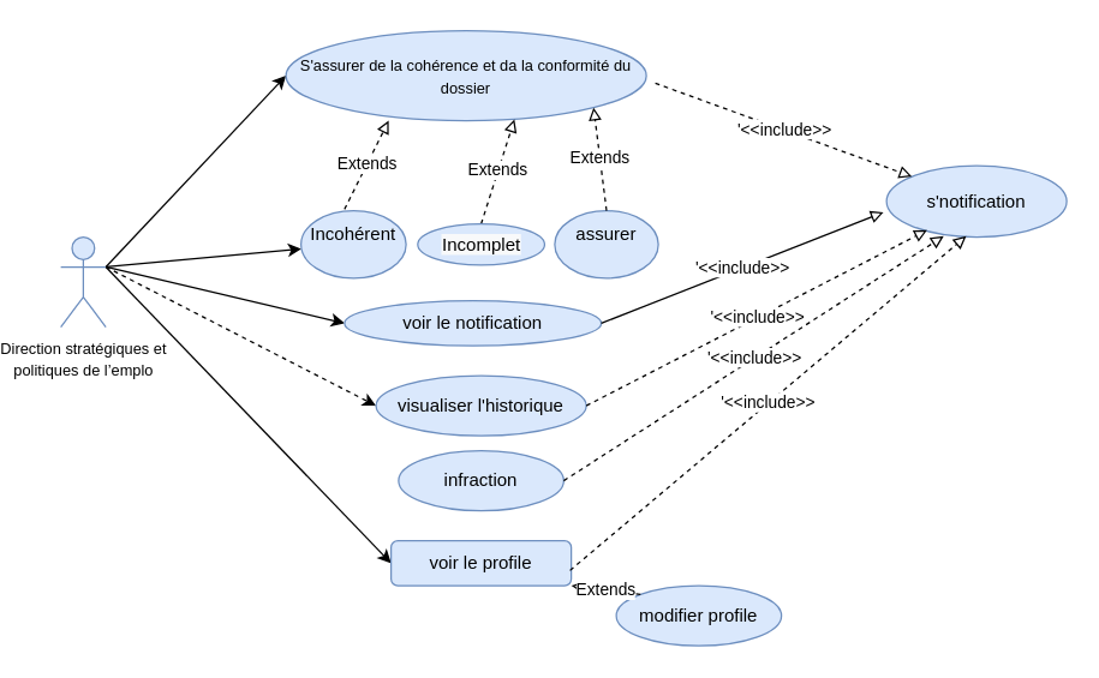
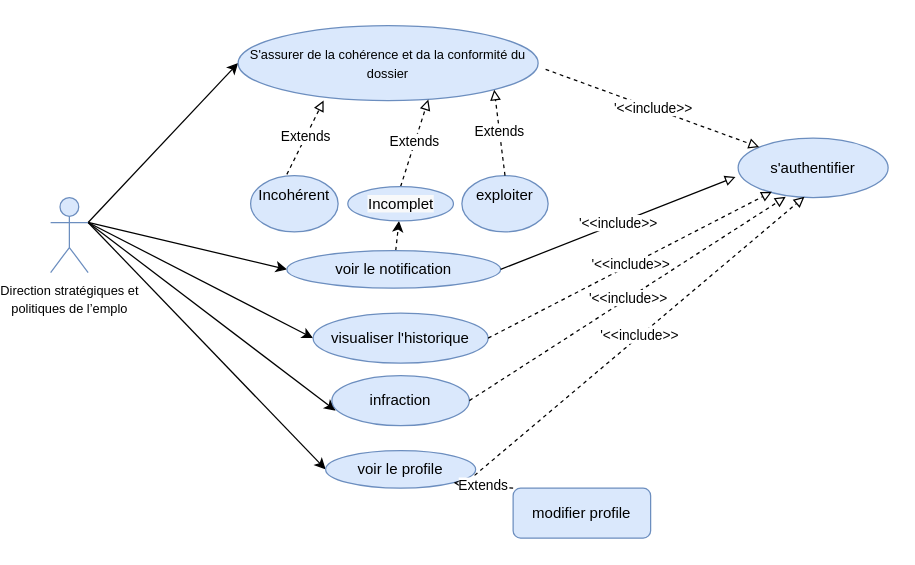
- <mxCell id="14" value="s'notification" style="ellipse;whiteSpace=wrap;html=1;fillColor=#dae8fc;strokeColor=#6c8ebf;" vertex="1" parent="1"><mxGeometry x="570" y="110" width="120" height="47.5" as="geometry" /></mxCell>
+ <mxCell id="14" value="s'authentifier" style="ellipse;whiteSpace=wrap;html=1;fillColor=#dae8fc;strokeColor=#6c8ebf;" vertex="1" parent="1"><mxGeometry x="570" y="110" width="120" height="47.5" as="geometry" /></mxCell>
- <mxCell id="10" value="&#10;assurer&#10;&#10;" style="ellipse;whiteSpace=wrap;html=1;fillColor=#dae8fc;strokeColor=#6c8ebf;" vertex="1" parent="1"><mxGeometry x="349" y="140" width="69" height="45" as="geometry" /></mxCell>
+ <mxCell id="10" value="&#10;exploiter&#10;&#10;" style="ellipse;whiteSpace=wrap;html=1;fillColor=#dae8fc;strokeColor=#6c8ebf;" vertex="1" parent="1"><mxGeometry x="349" y="140" width="69" height="45" as="geometry" /></mxCell>
- <mxCell id="6" style="edgeStyle=none;rounded=0;orthogonalLoop=1;jettySize=auto;html=1;exitX=1;exitY=0.333;exitDx=0;exitDy=0;exitPerimeter=0;" edge="1" parent="1" source="7" target="9"><mxGeometry relative="1" as="geometry" /></mxCell>
+ <mxCell id="6" style="edgeStyle=none;rounded=0;orthogonalLoop=1;jettySize=auto;html=1;exitX=1;exitY=0.333;exitDx=0;exitDy=0;exitPerimeter=0;entryX=0.027;entryY=0.7;entryDx=0;entryDy=0;entryPerimeter=0;" edge="1" parent="1" source="7" target="25"><mxGeometry relative="1" as="geometry" /></mxCell>
+ <mxCell id="16" value="" style="edgeStyle=none;rounded=0;orthogonalLoop=1;jettySize=auto;html=1;dashed=1;" edge="1" parent="1" source="17" target="27"><mxGeometry relative="1" as="geometry" /></mxCell>
- <mxCell id="4" style="edgeStyle=none;rounded=0;orthogonalLoop=1;jettySize=auto;html=1;exitX=1;exitY=0.333;exitDx=0;exitDy=0;exitPerimeter=0;entryX=0;entryY=0.5;entryDx=0;entryDy=0;dashed=1;" edge="1" parent="1" source="7" target="19"><mxGeometry relative="1" as="geometry" /></mxCell>
+ <mxCell id="4" style="edgeStyle=none;rounded=0;orthogonalLoop=1;jettySize=auto;html=1;exitX=1;exitY=0.333;exitDx=0;exitDy=0;exitPerimeter=0;entryX=0;entryY=0.5;entryDx=0;entryDy=0;" edge="1" parent="1" source="7" target="19"><mxGeometry relative="1" as="geometry" /></mxCell>
- <mxCell id="18" value="voir le profile" style="whiteSpace=wrap;html=1;fillColor=#dae8fc;strokeColor=#6c8ebf;rounded=1;" vertex="1" parent="1"><mxGeometry x="240" y="360" width="120" height="30" as="geometry" /></mxCell>
+ <mxCell id="18" value="voir le profile" style="ellipse;whiteSpace=wrap;html=1;fillColor=#dae8fc;strokeColor=#6c8ebf;" vertex="1" parent="1"><mxGeometry x="240" y="360" width="120" height="30" as="geometry" /></mxCell>
- <mxCell id="15" value="modifier profile" style="ellipse;whiteSpace=wrap;html=1;fillColor=#dae8fc;strokeColor=#6c8ebf;" vertex="1" parent="1"><mxGeometry x="390" y="390" width="110" height="40" as="geometry" /></mxCell>
+ <mxCell id="15" value="modifier profile" style="whiteSpace=wrap;html=1;fillColor=#dae8fc;strokeColor=#6c8ebf;rounded=1;" vertex="1" parent="1"><mxGeometry x="390" y="390" width="110" height="40" as="geometry" /></mxCell>
